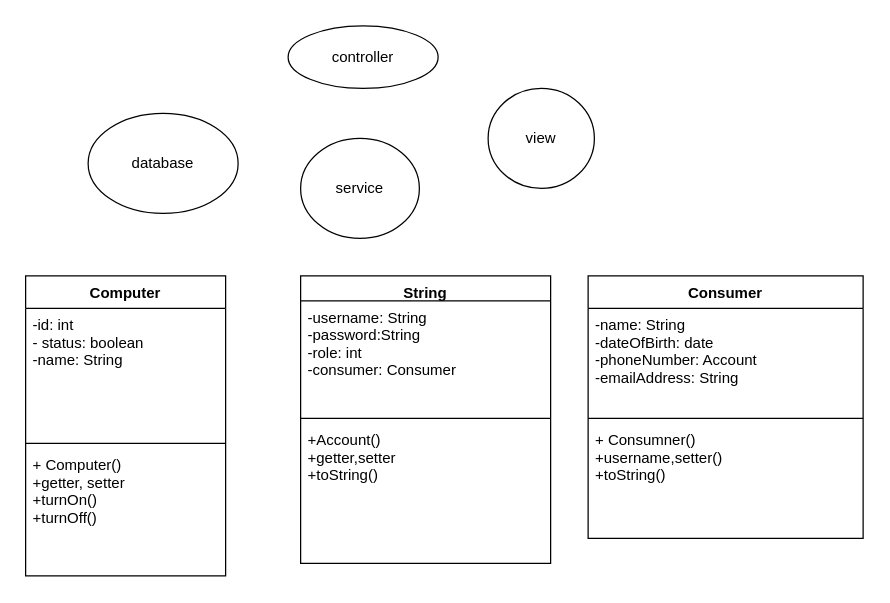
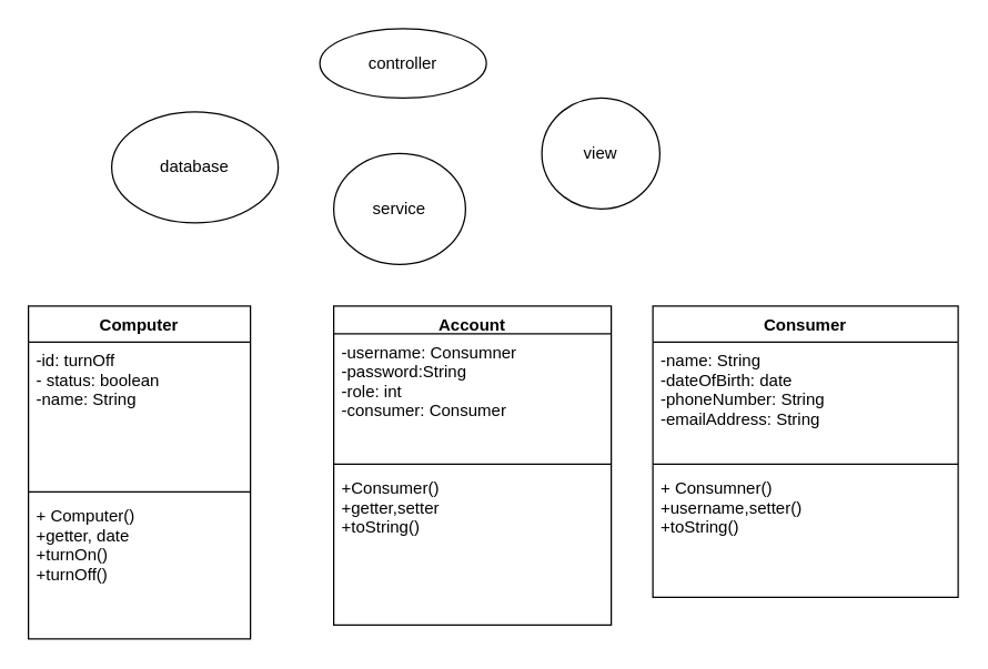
- <mxCell id="16" value="database" style="ellipse;whiteSpace=wrap;html=1;" vertex="1" parent="1"><mxGeometry x="70" y="90" width="120" height="80" as="geometry" /></mxCell>
+ <mxCell id="16" value="database" style="ellipse;whiteSpace=wrap;html=1;" vertex="1" parent="1"><mxGeometry x="80" y="80" width="120" height="80" as="geometry" /></mxCell>
- <mxCell id="2" value="String" style="swimlane;fontStyle=1;align=center;verticalAlign=top;childLayout=stackLayout;horizontal=1;startSize=20;horizontalStack=0;resizeParent=1;resizeParentMax=0;resizeLast=0;collapsible=1;marginBottom=0;" vertex="1" parent="1"><mxGeometry x="240" y="220" width="200" height="230" as="geometry"><mxRectangle x="340" y="210" width="80" height="20" as="alternateBounds" /></mxGeometry></mxCell>
+ <mxCell id="2" value="Account" style="swimlane;fontStyle=1;align=center;verticalAlign=top;childLayout=stackLayout;horizontal=1;startSize=20;horizontalStack=0;resizeParent=1;resizeParentMax=0;resizeLast=0;collapsible=1;marginBottom=0;" vertex="1" parent="1"><mxGeometry x="240" y="220" width="200" height="230" as="geometry"><mxRectangle x="340" y="210" width="80" height="20" as="alternateBounds" /></mxGeometry></mxCell>
- <mxCell id="3" value="-username: String&#10;-password:String&#10;-role: int&#10;-consumer: Consumer&#10;&#10;" style="text;strokeColor=none;fillColor=none;align=left;verticalAlign=top;spacingLeft=4;spacingRight=4;overflow=hidden;rotatable=0;points=[[0,0.5],[1,0.5]];portConstraint=eastwest;" vertex="1" parent="2"><mxGeometry y="20" width="200" height="90" as="geometry" /></mxCell>
+ <mxCell id="3" value="-username: Consumner&#10;-password:String&#10;-role: int&#10;-consumer: Consumer&#10;&#10;" style="text;strokeColor=none;fillColor=none;align=left;verticalAlign=top;spacingLeft=4;spacingRight=4;overflow=hidden;rotatable=0;points=[[0,0.5],[1,0.5]];portConstraint=eastwest;" vertex="1" parent="2"><mxGeometry y="20" width="200" height="90" as="geometry" /></mxCell>
- <mxCell id="11" value="-id: int&#10;- status: boolean&#10;-name: String&#10;" style="text;strokeColor=none;fillColor=none;align=left;verticalAlign=top;spacingLeft=4;spacingRight=4;overflow=hidden;rotatable=0;points=[[0,0.5],[1,0.5]];portConstraint=eastwest;" vertex="1" parent="10"><mxGeometry y="26" width="160" height="104" as="geometry" /></mxCell>
+ <mxCell id="11" value="-id: turnOff&#10;- status: boolean&#10;-name: String&#10;" style="text;strokeColor=none;fillColor=none;align=left;verticalAlign=top;spacingLeft=4;spacingRight=4;overflow=hidden;rotatable=0;points=[[0,0.5],[1,0.5]];portConstraint=eastwest;" vertex="1" parent="10"><mxGeometry y="26" width="160" height="104" as="geometry" /></mxCell>
- <mxCell id="7" value="-name: String&#10;-dateOfBirth: date&#10;-phoneNumber: Account&#10;-emailAddress: String" style="text;strokeColor=none;fillColor=none;align=left;verticalAlign=top;spacingLeft=4;spacingRight=4;overflow=hidden;rotatable=0;points=[[0,0.5],[1,0.5]];portConstraint=eastwest;" vertex="1" parent="6"><mxGeometry y="26" width="220" height="84" as="geometry" /></mxCell>
+ <mxCell id="7" value="-name: String&#10;-dateOfBirth: date&#10;-phoneNumber: String&#10;-emailAddress: String" style="text;strokeColor=none;fillColor=none;align=left;verticalAlign=top;spacingLeft=4;spacingRight=4;overflow=hidden;rotatable=0;points=[[0,0.5],[1,0.5]];portConstraint=eastwest;" vertex="1" parent="6"><mxGeometry y="26" width="220" height="84" as="geometry" /></mxCell>
- <mxCell id="5" value="+Account()&#10;+getter,setter&#10;+toString()" style="text;strokeColor=none;fillColor=none;align=left;verticalAlign=top;spacingLeft=4;spacingRight=4;overflow=hidden;rotatable=0;points=[[0,0.5],[1,0.5]];portConstraint=eastwest;" vertex="1" parent="2"><mxGeometry y="118" width="200" height="112" as="geometry" /></mxCell>
+ <mxCell id="5" value="+Consumer()&#10;+getter,setter&#10;+toString()" style="text;strokeColor=none;fillColor=none;align=left;verticalAlign=top;spacingLeft=4;spacingRight=4;overflow=hidden;rotatable=0;points=[[0,0.5],[1,0.5]];portConstraint=eastwest;" vertex="1" parent="2"><mxGeometry y="118" width="200" height="112" as="geometry" /></mxCell>
- <mxCell id="13" value="+ Computer()&#10;+getter, setter&#10;+turnOn()&#10;+turnOff()" style="text;strokeColor=none;fillColor=none;align=left;verticalAlign=top;spacingLeft=4;spacingRight=4;overflow=hidden;rotatable=0;points=[[0,0.5],[1,0.5]];portConstraint=eastwest;" vertex="1" parent="10"><mxGeometry y="138" width="160" height="102" as="geometry" /></mxCell>
+ <mxCell id="13" value="+ Computer()&#10;+getter, date&#10;+turnOn()&#10;+turnOff()" style="text;strokeColor=none;fillColor=none;align=left;verticalAlign=top;spacingLeft=4;spacingRight=4;overflow=hidden;rotatable=0;points=[[0,0.5],[1,0.5]];portConstraint=eastwest;" vertex="1" parent="10"><mxGeometry y="138" width="160" height="102" as="geometry" /></mxCell>
